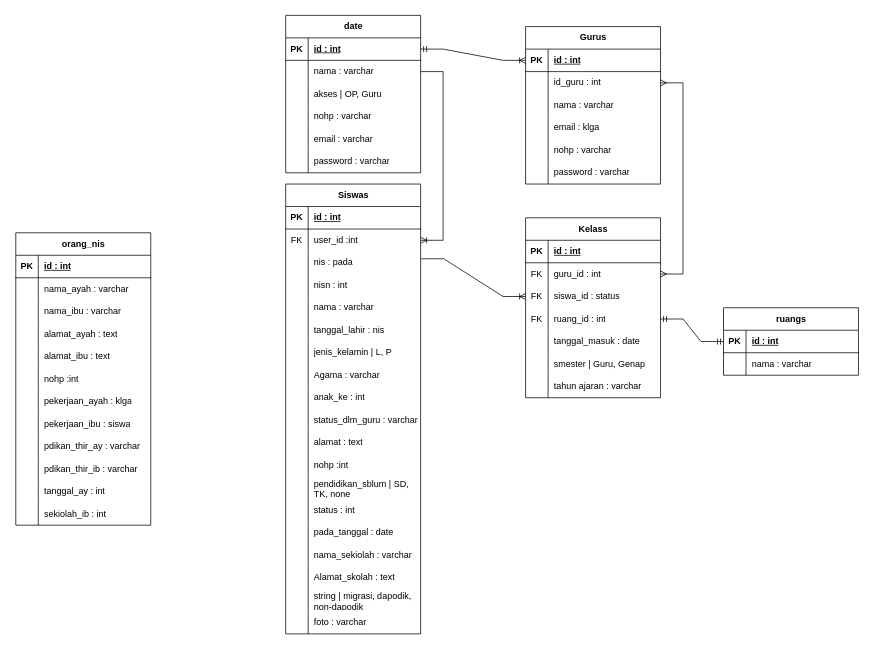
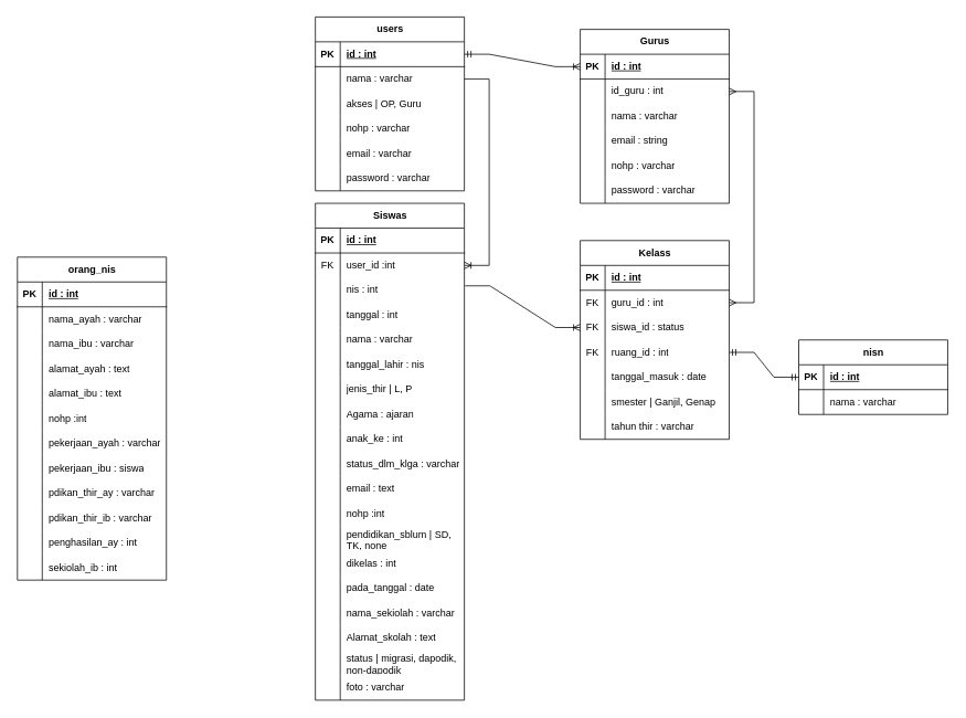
- <mxCell id="2" value="date" style="shape=table;startSize=30;container=1;collapsible=1;childLayout=tableLayout;fixedRows=1;rowLines=0;fontStyle=1;align=center;resizeLast=1;html=1;rounded=0;labelBackgroundColor=none;" parent="1" vertex="1"><mxGeometry x="380" y="20" width="180" height="210" as="geometry"><mxRectangle x="80" y="20" width="70" height="30" as="alternateBounds" /></mxGeometry></mxCell>
+ <mxCell id="2" value="users" style="shape=table;startSize=30;container=1;collapsible=1;childLayout=tableLayout;fixedRows=1;rowLines=0;fontStyle=1;align=center;resizeLast=1;html=1;rounded=0;labelBackgroundColor=none;" parent="1" vertex="1"><mxGeometry x="380" y="20" width="180" height="210" as="geometry"><mxRectangle x="80" y="20" width="70" height="30" as="alternateBounds" /></mxGeometry></mxCell>
- <mxCell id="91" value="email : klga" style="shape=partialRectangle;connectable=0;fillColor=none;top=0;left=0;bottom=0;right=0;align=left;spacingLeft=6;overflow=hidden;whiteSpace=wrap;html=1;rounded=0;labelBackgroundColor=none;" parent="89" vertex="1"><mxGeometry x="30" width="150" height="30" as="geometry"><mxRectangle width="150" height="30" as="alternateBounds" /></mxGeometry></mxCell>
+ <mxCell id="91" value="email : string" style="shape=partialRectangle;connectable=0;fillColor=none;top=0;left=0;bottom=0;right=0;align=left;spacingLeft=6;overflow=hidden;whiteSpace=wrap;html=1;rounded=0;labelBackgroundColor=none;" parent="89" vertex="1"><mxGeometry x="30" width="150" height="30" as="geometry"><mxRectangle width="150" height="30" as="alternateBounds" /></mxGeometry></mxCell>
- <mxCell id="30" value="nis : pada" style="shape=partialRectangle;connectable=0;fillColor=none;top=0;left=0;bottom=0;right=0;align=left;spacingLeft=6;overflow=hidden;whiteSpace=wrap;html=1;rounded=0;labelBackgroundColor=none;" parent="28" vertex="1"><mxGeometry x="30" width="150" height="30" as="geometry"><mxRectangle width="150" height="30" as="alternateBounds" /></mxGeometry></mxCell>
+ <mxCell id="30" value="nis : int" style="shape=partialRectangle;connectable=0;fillColor=none;top=0;left=0;bottom=0;right=0;align=left;spacingLeft=6;overflow=hidden;whiteSpace=wrap;html=1;rounded=0;labelBackgroundColor=none;" parent="28" vertex="1"><mxGeometry x="30" width="150" height="30" as="geometry"><mxRectangle width="150" height="30" as="alternateBounds" /></mxGeometry></mxCell>
- <mxCell id="33" value="nisn : int" style="shape=partialRectangle;connectable=0;fillColor=none;top=0;left=0;bottom=0;right=0;align=left;spacingLeft=6;overflow=hidden;whiteSpace=wrap;html=1;rounded=0;labelBackgroundColor=none;" parent="31" vertex="1"><mxGeometry x="30" width="150" height="30" as="geometry"><mxRectangle width="150" height="30" as="alternateBounds" /></mxGeometry></mxCell>
+ <mxCell id="33" value="tanggal : int" style="shape=partialRectangle;connectable=0;fillColor=none;top=0;left=0;bottom=0;right=0;align=left;spacingLeft=6;overflow=hidden;whiteSpace=wrap;html=1;rounded=0;labelBackgroundColor=none;" parent="31" vertex="1"><mxGeometry x="30" width="150" height="30" as="geometry"><mxRectangle width="150" height="30" as="alternateBounds" /></mxGeometry></mxCell>
- <mxCell id="124" value="ruangs" style="shape=table;startSize=30;container=1;collapsible=1;childLayout=tableLayout;fixedRows=1;rowLines=0;fontStyle=1;align=center;resizeLast=1;html=1;rounded=0;labelBackgroundColor=none;" parent="1" vertex="1"><mxGeometry x="964" y="410" width="180" height="90" as="geometry"><mxRectangle x="80" y="20" width="70" height="30" as="alternateBounds" /></mxGeometry></mxCell>
+ <mxCell id="124" value="nisn" style="shape=table;startSize=30;container=1;collapsible=1;childLayout=tableLayout;fixedRows=1;rowLines=0;fontStyle=1;align=center;resizeLast=1;html=1;rounded=0;labelBackgroundColor=none;" parent="1" vertex="1"><mxGeometry x="964" y="410" width="180" height="90" as="geometry"><mxRectangle x="80" y="20" width="70" height="30" as="alternateBounds" /></mxGeometry></mxCell>
- <mxCell id="42" value="jenis_kelamin | L, P" style="shape=partialRectangle;connectable=0;fillColor=none;top=0;left=0;bottom=0;right=0;align=left;spacingLeft=6;overflow=hidden;whiteSpace=wrap;html=1;rounded=0;labelBackgroundColor=none;" parent="40" vertex="1"><mxGeometry x="30" width="150" height="30" as="geometry"><mxRectangle width="150" height="30" as="alternateBounds" /></mxGeometry></mxCell>
+ <mxCell id="42" value="jenis_thir | L, P" style="shape=partialRectangle;connectable=0;fillColor=none;top=0;left=0;bottom=0;right=0;align=left;spacingLeft=6;overflow=hidden;whiteSpace=wrap;html=1;rounded=0;labelBackgroundColor=none;" parent="40" vertex="1"><mxGeometry x="30" width="150" height="30" as="geometry"><mxRectangle width="150" height="30" as="alternateBounds" /></mxGeometry></mxCell>
- <mxCell id="117" value="smester | Guru, Genap" style="shape=partialRectangle;connectable=0;fillColor=none;top=0;left=0;bottom=0;right=0;align=left;spacingLeft=6;overflow=hidden;whiteSpace=wrap;html=1;rounded=0;labelBackgroundColor=none;" parent="115" vertex="1"><mxGeometry x="30" width="150" height="30" as="geometry"><mxRectangle width="150" height="30" as="alternateBounds" /></mxGeometry></mxCell>
+ <mxCell id="117" value="smester | Ganjil, Genap" style="shape=partialRectangle;connectable=0;fillColor=none;top=0;left=0;bottom=0;right=0;align=left;spacingLeft=6;overflow=hidden;whiteSpace=wrap;html=1;rounded=0;labelBackgroundColor=none;" parent="115" vertex="1"><mxGeometry x="30" width="150" height="30" as="geometry"><mxRectangle width="150" height="30" as="alternateBounds" /></mxGeometry></mxCell>
- <mxCell id="45" value="Agama : varchar" style="shape=partialRectangle;connectable=0;fillColor=none;top=0;left=0;bottom=0;right=0;align=left;spacingLeft=6;overflow=hidden;whiteSpace=wrap;html=1;rounded=0;labelBackgroundColor=none;" parent="43" vertex="1"><mxGeometry x="30" width="150" height="30" as="geometry"><mxRectangle width="150" height="30" as="alternateBounds" /></mxGeometry></mxCell>
+ <mxCell id="45" value="Agama : ajaran" style="shape=partialRectangle;connectable=0;fillColor=none;top=0;left=0;bottom=0;right=0;align=left;spacingLeft=6;overflow=hidden;whiteSpace=wrap;html=1;rounded=0;labelBackgroundColor=none;" parent="43" vertex="1"><mxGeometry x="30" width="150" height="30" as="geometry"><mxRectangle width="150" height="30" as="alternateBounds" /></mxGeometry></mxCell>
- <mxCell id="120" value="tahun ajaran : varchar" style="shape=partialRectangle;connectable=0;fillColor=none;top=0;left=0;bottom=0;right=0;align=left;spacingLeft=6;overflow=hidden;whiteSpace=wrap;html=1;rounded=0;labelBackgroundColor=none;" parent="118" vertex="1"><mxGeometry x="30" width="150" height="30" as="geometry"><mxRectangle width="150" height="30" as="alternateBounds" /></mxGeometry></mxCell>
+ <mxCell id="120" value="tahun thir : varchar" style="shape=partialRectangle;connectable=0;fillColor=none;top=0;left=0;bottom=0;right=0;align=left;spacingLeft=6;overflow=hidden;whiteSpace=wrap;html=1;rounded=0;labelBackgroundColor=none;" parent="118" vertex="1"><mxGeometry x="30" width="150" height="30" as="geometry"><mxRectangle width="150" height="30" as="alternateBounds" /></mxGeometry></mxCell>
- <mxCell id="153" value="pekerjaan_ayah : klga" style="shape=partialRectangle;connectable=0;fillColor=none;top=0;left=0;bottom=0;right=0;align=left;spacingLeft=6;overflow=hidden;whiteSpace=wrap;html=1;rounded=0;labelBackgroundColor=none;" parent="151" vertex="1"><mxGeometry x="30" width="150" height="30" as="geometry"><mxRectangle width="150" height="30" as="alternateBounds" /></mxGeometry></mxCell>
+ <mxCell id="153" value="pekerjaan_ayah : varchar" style="shape=partialRectangle;connectable=0;fillColor=none;top=0;left=0;bottom=0;right=0;align=left;spacingLeft=6;overflow=hidden;whiteSpace=wrap;html=1;rounded=0;labelBackgroundColor=none;" parent="151" vertex="1"><mxGeometry x="30" width="150" height="30" as="geometry"><mxRectangle width="150" height="30" as="alternateBounds" /></mxGeometry></mxCell>
- <mxCell id="51" value="status_dlm_guru : varchar" style="shape=partialRectangle;connectable=0;fillColor=none;top=0;left=0;bottom=0;right=0;align=left;spacingLeft=6;overflow=hidden;whiteSpace=wrap;html=1;rounded=0;labelBackgroundColor=none;" parent="49" vertex="1"><mxGeometry x="30" width="150" height="30" as="geometry"><mxRectangle width="150" height="30" as="alternateBounds" /></mxGeometry></mxCell>
+ <mxCell id="51" value="status_dlm_klga : varchar" style="shape=partialRectangle;connectable=0;fillColor=none;top=0;left=0;bottom=0;right=0;align=left;spacingLeft=6;overflow=hidden;whiteSpace=wrap;html=1;rounded=0;labelBackgroundColor=none;" parent="49" vertex="1"><mxGeometry x="30" width="150" height="30" as="geometry"><mxRectangle width="150" height="30" as="alternateBounds" /></mxGeometry></mxCell>
- <mxCell id="54" value="alamat : text" style="shape=partialRectangle;connectable=0;fillColor=none;top=0;left=0;bottom=0;right=0;align=left;spacingLeft=6;overflow=hidden;whiteSpace=wrap;html=1;rounded=0;labelBackgroundColor=none;" parent="52" vertex="1"><mxGeometry x="30" width="150" height="30" as="geometry"><mxRectangle width="150" height="30" as="alternateBounds" /></mxGeometry></mxCell>
+ <mxCell id="54" value="email : text" style="shape=partialRectangle;connectable=0;fillColor=none;top=0;left=0;bottom=0;right=0;align=left;spacingLeft=6;overflow=hidden;whiteSpace=wrap;html=1;rounded=0;labelBackgroundColor=none;" parent="52" vertex="1"><mxGeometry x="30" width="150" height="30" as="geometry"><mxRectangle width="150" height="30" as="alternateBounds" /></mxGeometry></mxCell>
- <mxCell id="165" value="tanggal_ay : int" style="shape=partialRectangle;connectable=0;fillColor=none;top=0;left=0;bottom=0;right=0;align=left;spacingLeft=6;overflow=hidden;whiteSpace=wrap;html=1;rounded=0;labelBackgroundColor=none;" parent="163" vertex="1"><mxGeometry x="30" width="150" height="30" as="geometry"><mxRectangle width="150" height="30" as="alternateBounds" /></mxGeometry></mxCell>
+ <mxCell id="165" value="penghasilan_ay : int" style="shape=partialRectangle;connectable=0;fillColor=none;top=0;left=0;bottom=0;right=0;align=left;spacingLeft=6;overflow=hidden;whiteSpace=wrap;html=1;rounded=0;labelBackgroundColor=none;" parent="163" vertex="1"><mxGeometry x="30" width="150" height="30" as="geometry"><mxRectangle width="150" height="30" as="alternateBounds" /></mxGeometry></mxCell>
- <mxCell id="63" value="status : int" style="shape=partialRectangle;connectable=0;fillColor=none;top=0;left=0;bottom=0;right=0;align=left;spacingLeft=6;overflow=hidden;whiteSpace=wrap;html=1;rounded=0;labelBackgroundColor=none;" parent="61" vertex="1"><mxGeometry x="30" width="150" height="30" as="geometry"><mxRectangle width="150" height="30" as="alternateBounds" /></mxGeometry></mxCell>
+ <mxCell id="63" value="dikelas : int" style="shape=partialRectangle;connectable=0;fillColor=none;top=0;left=0;bottom=0;right=0;align=left;spacingLeft=6;overflow=hidden;whiteSpace=wrap;html=1;rounded=0;labelBackgroundColor=none;" parent="61" vertex="1"><mxGeometry x="30" width="150" height="30" as="geometry"><mxRectangle width="150" height="30" as="alternateBounds" /></mxGeometry></mxCell>
- <mxCell id="75" value="string | migrasi, dapodik, non-dapodik" style="shape=partialRectangle;connectable=0;fillColor=none;top=0;left=0;bottom=0;right=0;align=left;spacingLeft=6;overflow=hidden;whiteSpace=wrap;html=1;rounded=0;labelBackgroundColor=none;" parent="73" vertex="1"><mxGeometry x="30" width="150" height="30" as="geometry"><mxRectangle width="150" height="30" as="alternateBounds" /></mxGeometry></mxCell>
+ <mxCell id="75" value="status | migrasi, dapodik, non-dapodik" style="shape=partialRectangle;connectable=0;fillColor=none;top=0;left=0;bottom=0;right=0;align=left;spacingLeft=6;overflow=hidden;whiteSpace=wrap;html=1;rounded=0;labelBackgroundColor=none;" parent="73" vertex="1"><mxGeometry x="30" width="150" height="30" as="geometry"><mxRectangle width="150" height="30" as="alternateBounds" /></mxGeometry></mxCell>
